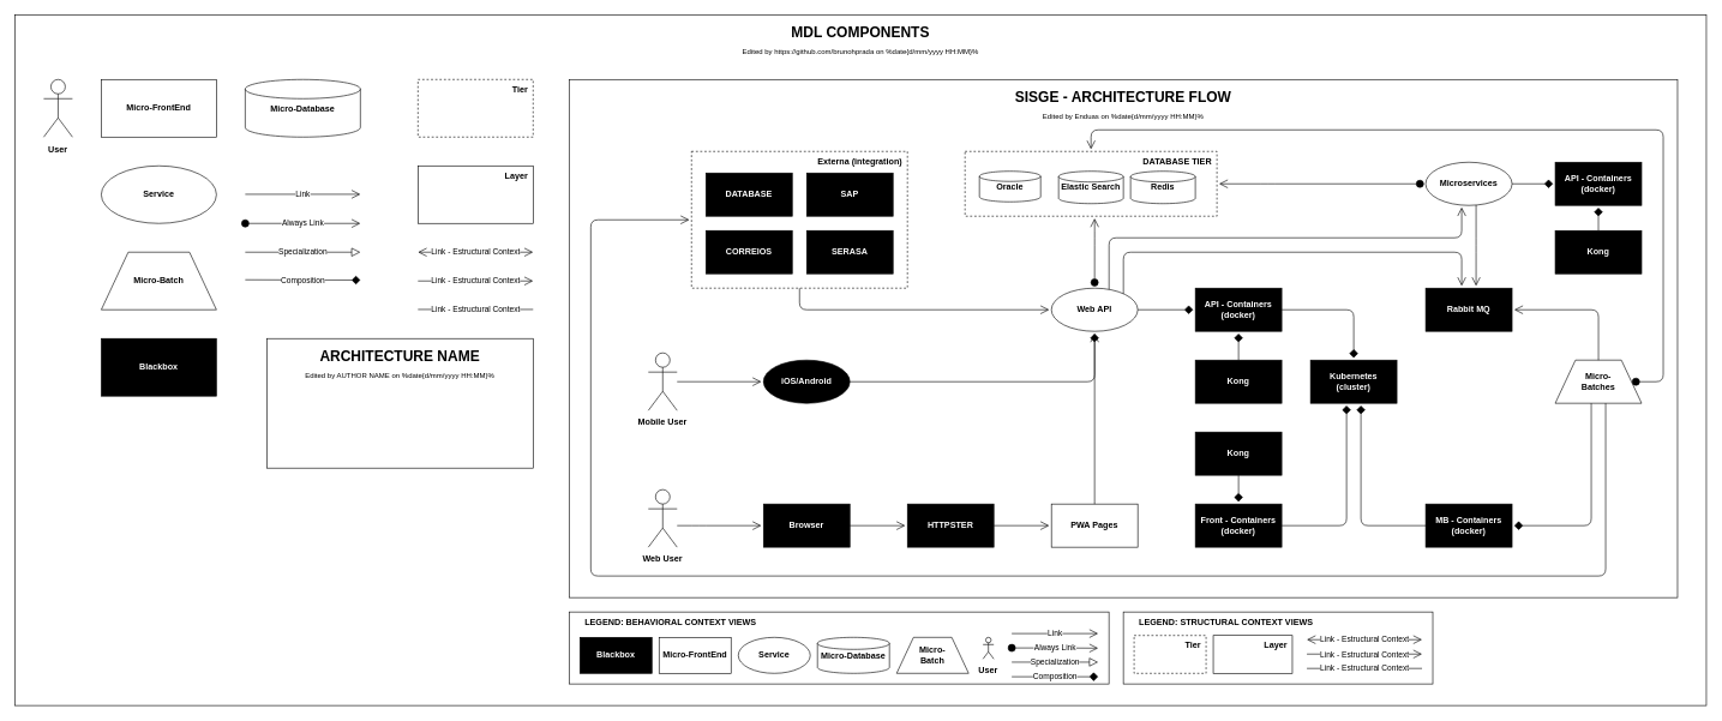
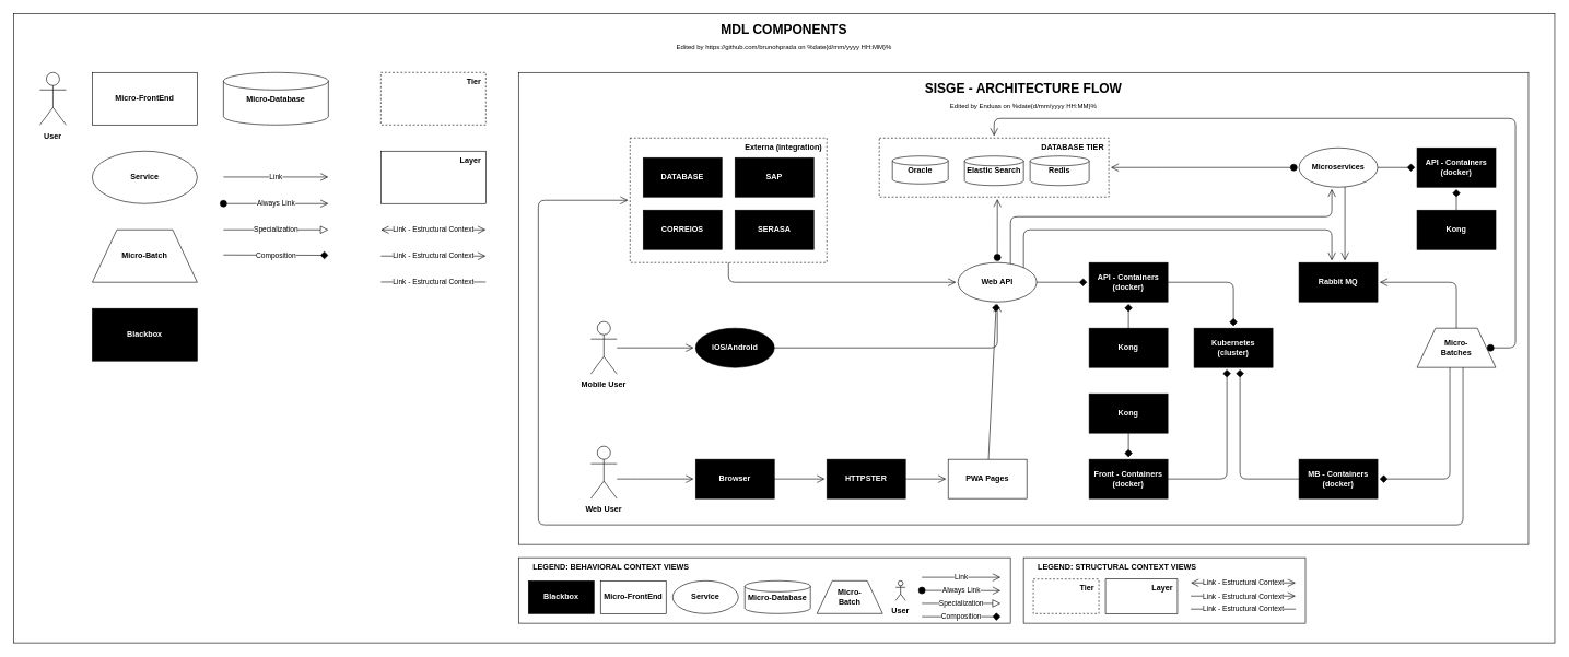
- <mxCell id="18" value="&lt;font style=&quot;font-size: 20px&quot;&gt;&lt;b&gt;ARCHITECTURE NAME&lt;br&gt;&lt;/b&gt;&lt;span style=&quot;font-size: x-small ; text-align: left&quot;&gt;Edited by AUTHOR NAME on %date{d/mm/yyyy HH:MM}%&lt;/span&gt;&lt;b&gt;&lt;br&gt;&lt;/b&gt;&lt;/font&gt;" style="rounded=0;whiteSpace=wrap;html=1;labelBackgroundColor=none;comic=0;fontColor=#000000;strokeWidth=1;fillColor=#FFFFFF;verticalAlign=top;spacingTop=5;metaData={&quot;mdlLabel&quot;:{&quot;editable&quot;:true},&quot;mdlAuthor&quot;:{&quot;editable&quot;:true}};metaEdit=1;" vertex="1" parent="1"><mxGeometry x="370" y="470.02" width="370" height="180" as="geometry"><mxRectangle x="-550" y="-280" width="130" height="30" as="alternateBounds" /></mxGeometry></mxCell>
- <mxCell id="68" value="PWA Pages" style="rounded=0;html=1;fontStyle=1;spacingTop=2;spacingBottom=2;spacingLeft=2;spacingRight=2;spacing=2;whiteSpace=wrap;aspect=fixed;metaData={&quot;mdlLabel&quot;:{&quot;editable&quot;:true},&quot;tooltip&quot;:{&quot;editable&quot;:false}};metaEdit=1;" vertex="1" parent="1"><mxGeometry x="1460.05" y="699.98" width="120" height="60" as="geometry" /></mxCell>
+ <mxCell id="68" value="PWA Pages" style="rounded=0;html=1;fontStyle=1;spacingTop=2;spacingBottom=2;spacingLeft=2;spacingRight=2;spacing=2;whiteSpace=wrap;aspect=fixed;metaData={&quot;mdlLabel&quot;:{&quot;editable&quot;:true},&quot;tooltip&quot;:{&quot;editable&quot;:false}};metaEdit=1;" vertex="1" parent="1"><mxGeometry x="1445.05" y="699.98" width="120" height="60" as="geometry" /></mxCell>
